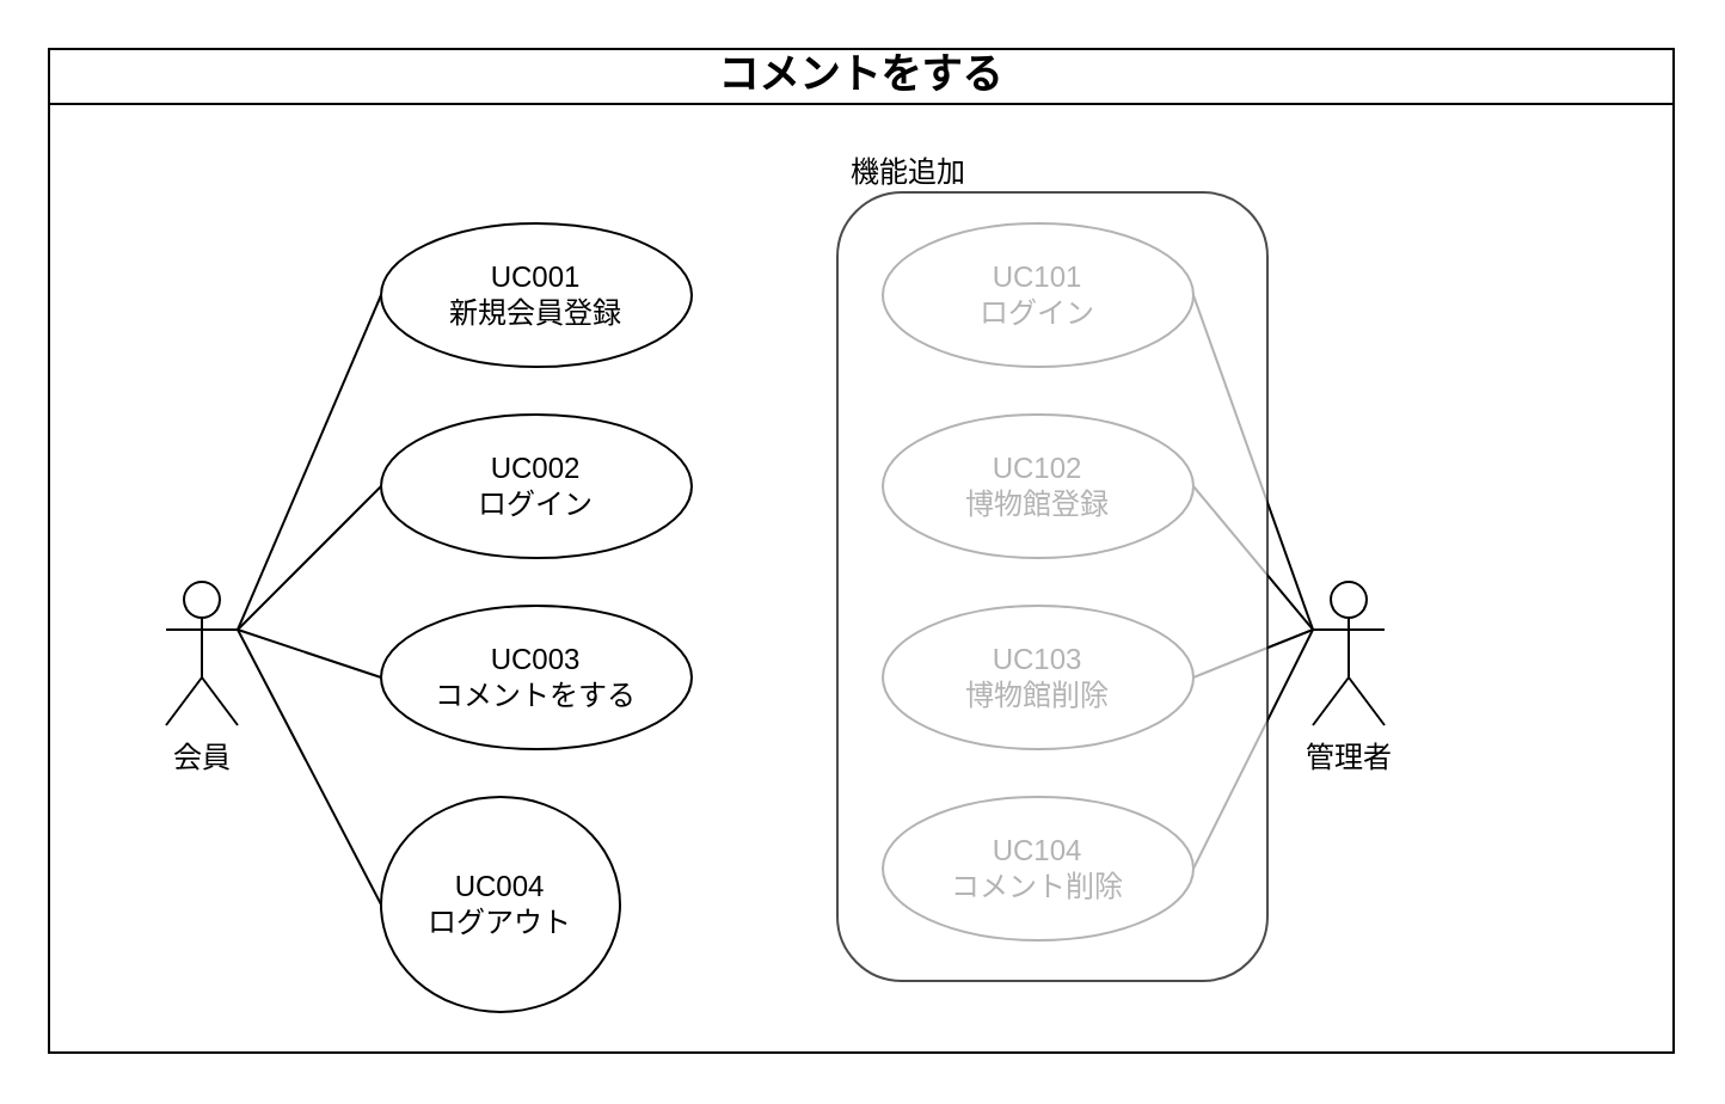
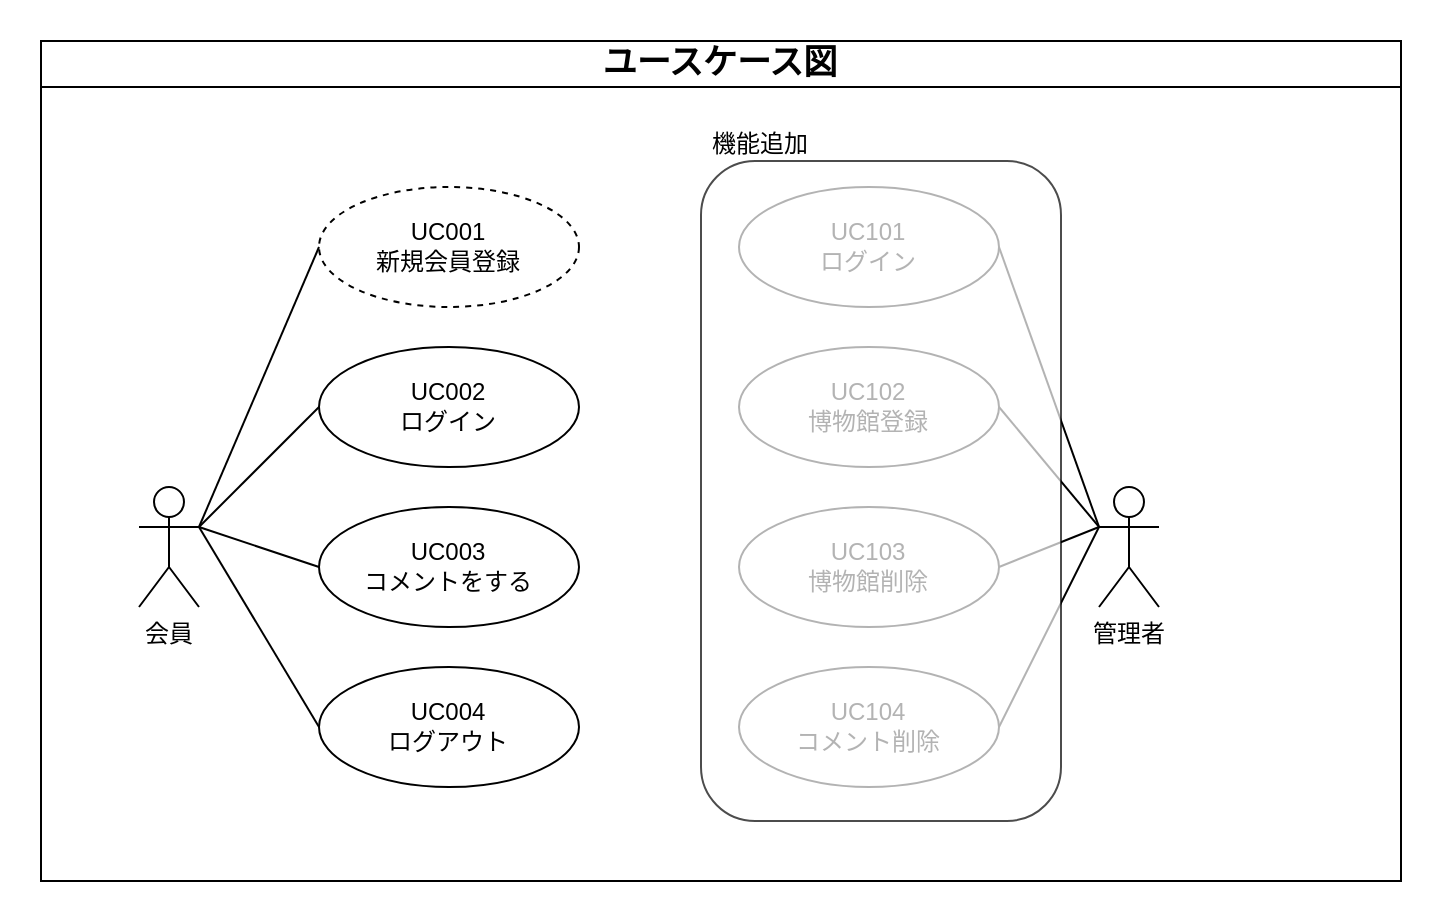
- <mxCell id="20" value="&lt;span style=&quot;font-size: 17px;&quot;&gt;コメントをする&lt;/span&gt;" style="swimlane;whiteSpace=wrap;html=1;fillColor=default;" parent="1" vertex="1"><mxGeometry x="20" y="20" width="680" height="420" as="geometry" /></mxCell>
+ <mxCell id="20" value="&lt;span style=&quot;font-size: 17px;&quot;&gt;ユースケース図&lt;/span&gt;" style="swimlane;whiteSpace=wrap;html=1;fillColor=default;" parent="1" vertex="1"><mxGeometry x="20" y="20" width="680" height="420" as="geometry" /></mxCell>
- <mxCell id="3" value="UC001&lt;div&gt;新規会員登録&lt;/div&gt;" style="ellipse;whiteSpace=wrap;html=1;" parent="1" vertex="1"><mxGeometry x="159" y="93" width="130" height="60" as="geometry" /></mxCell>
+ <mxCell id="3" value="UC001&lt;div&gt;新規会員登録&lt;/div&gt;" style="ellipse;whiteSpace=wrap;html=1;dashed=1;" parent="1" vertex="1"><mxGeometry x="159" y="93" width="130" height="60" as="geometry" /></mxCell>
- <mxCell id="6" value="UC004&lt;div&gt;ログアウト&lt;/div&gt;" style="ellipse;whiteSpace=wrap;html=1;" parent="1" vertex="1"><mxGeometry x="159" y="333" width="100" height="90" as="geometry" /></mxCell>
+ <mxCell id="6" value="UC004&lt;div&gt;ログアウト&lt;/div&gt;" style="ellipse;whiteSpace=wrap;html=1;" parent="1" vertex="1"><mxGeometry x="159" y="333" width="130" height="60" as="geometry" /></mxCell>
